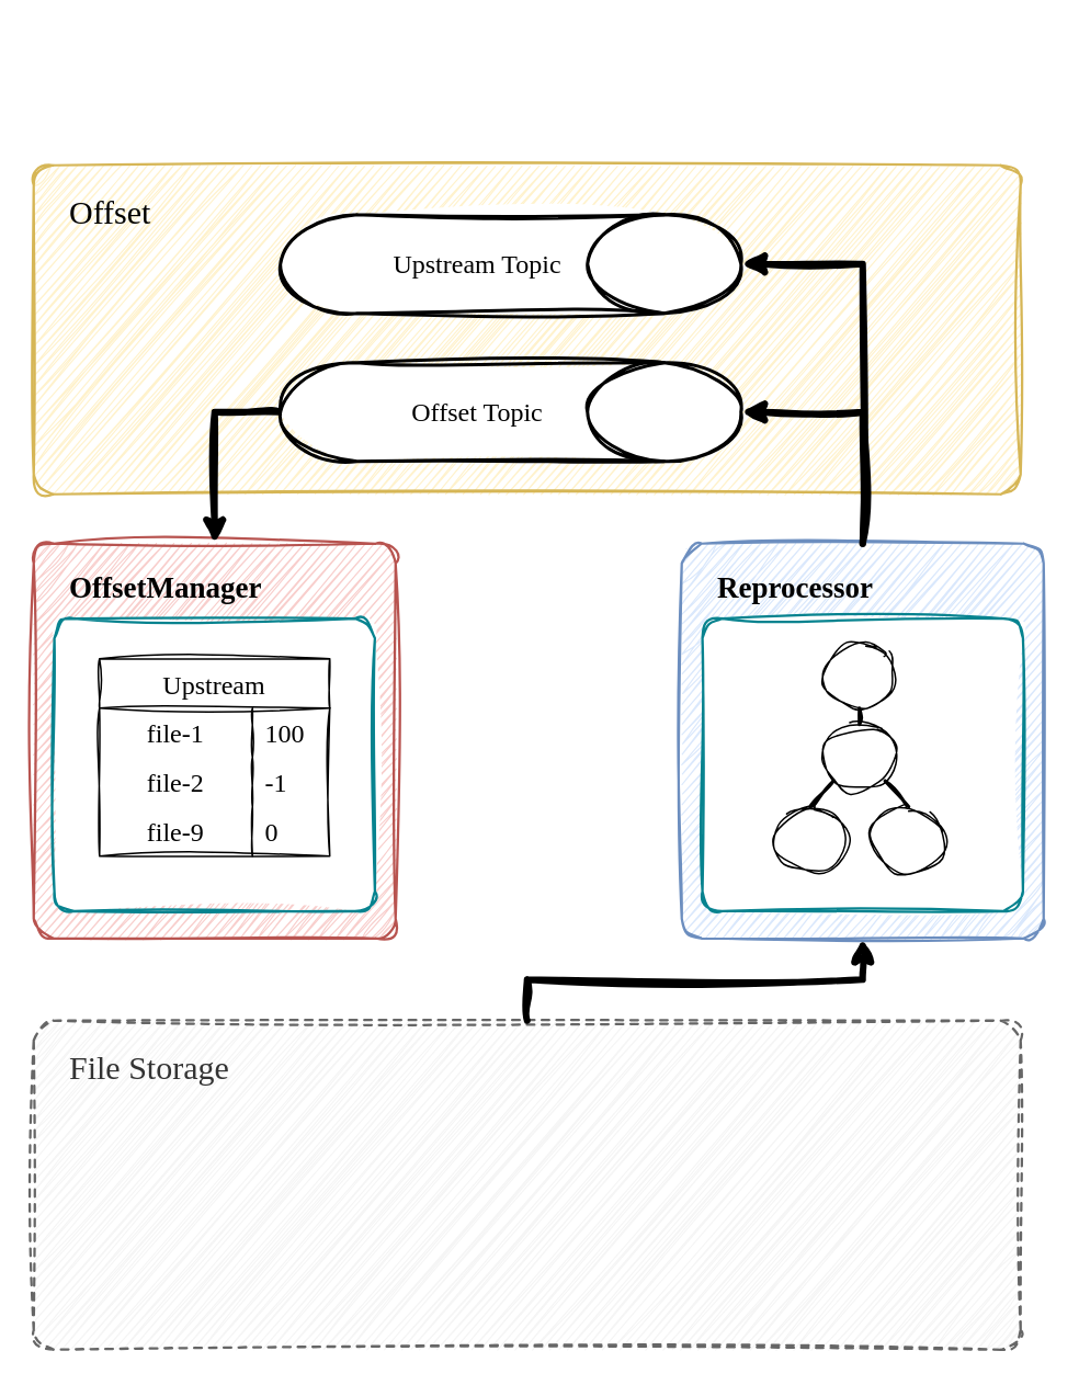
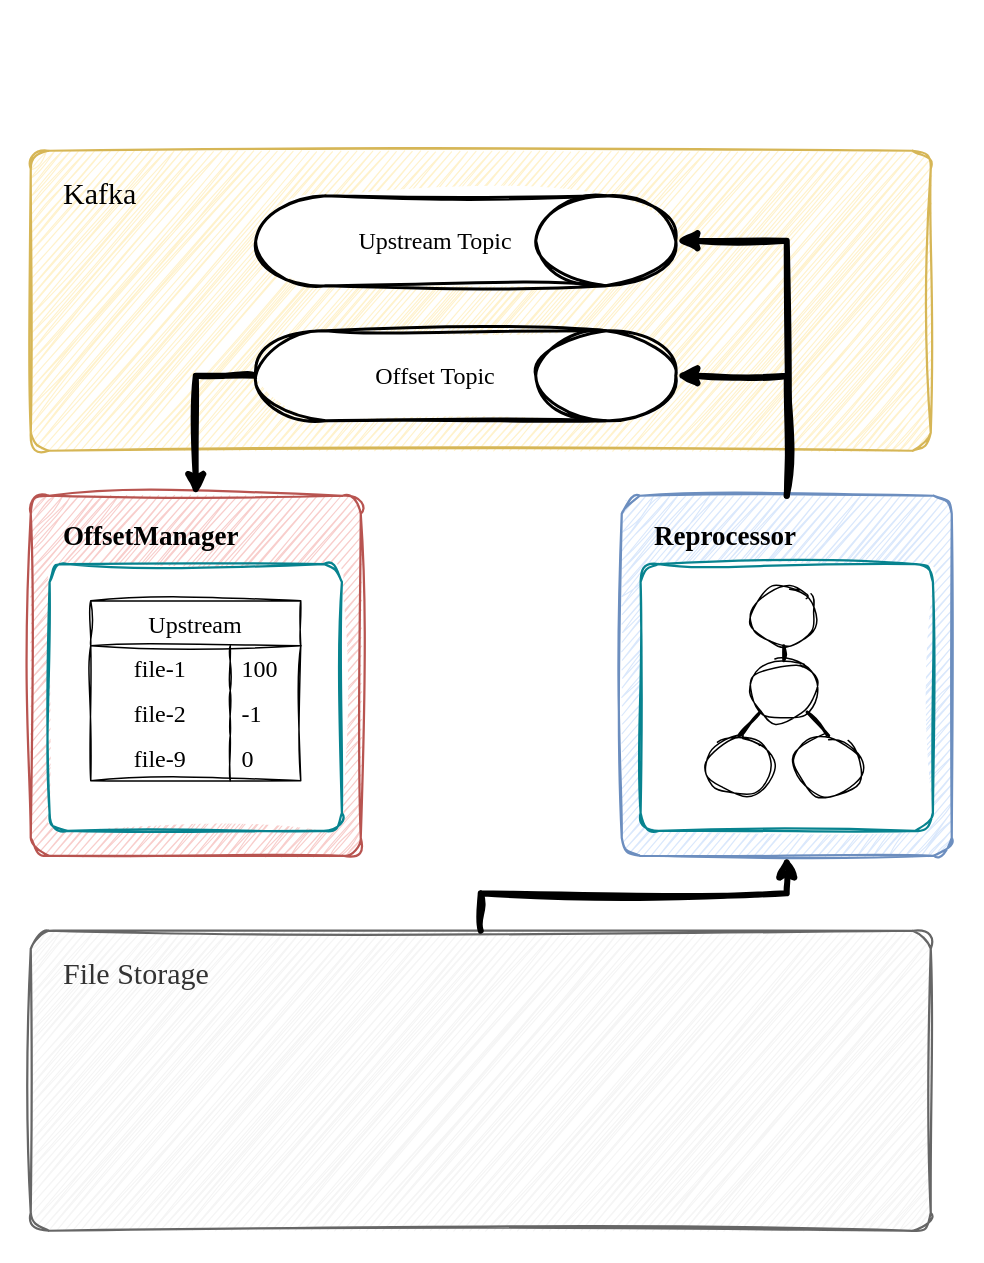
- <mxCell id="23" value="&lt;span style=&quot;font-weight: normal;&quot;&gt;&lt;font style=&quot;font-size: 20px;&quot;&gt;Offset&lt;/font&gt;&lt;/span&gt;" style="rounded=1;whiteSpace=wrap;html=1;strokeColor=#d6b656;fillColor=#fff2cc;arcSize=24;absoluteArcSize=1;imageWidth=64;imageHeight=64;strokeWidth=1.5;verticalAlign=top;align=left;fontSize=16;fontStyle=1;spacingTop=10;spacingLeft=20;sketch=1;hachureGap=4;jiggle=2;curveFitting=1;fontFamily=Architects Daughter;fontSource=https%3A%2F%2Ffonts.googleapis.com%2Fcss%3Ffamily%3DArchitects%2BDaughter;" parent="1" vertex="1"><mxGeometry x="20" y="100" width="600" height="200" as="geometry" /></mxCell>
+ <mxCell id="23" value="&lt;span style=&quot;font-weight: normal;&quot;&gt;&lt;font style=&quot;font-size: 20px;&quot;&gt;Kafka&lt;/font&gt;&lt;/span&gt;" style="rounded=1;whiteSpace=wrap;html=1;strokeColor=#d6b656;fillColor=#fff2cc;arcSize=24;absoluteArcSize=1;imageWidth=64;imageHeight=64;strokeWidth=1.5;verticalAlign=top;align=left;fontSize=16;fontStyle=1;spacingTop=10;spacingLeft=20;sketch=1;hachureGap=4;jiggle=2;curveFitting=1;fontFamily=Architects Daughter;fontSource=https%3A%2F%2Ffonts.googleapis.com%2Fcss%3Ffamily%3DArchitects%2BDaughter;" parent="1" vertex="1"><mxGeometry x="20" y="100" width="600" height="200" as="geometry" /></mxCell>
- <mxCell id="29" value="&lt;span style=&quot;font-weight: normal;&quot;&gt;&lt;font style=&quot;font-size: 20px;&quot;&gt;File Storage&lt;/font&gt;&lt;/span&gt;" style="rounded=1;whiteSpace=wrap;html=1;strokeColor=#666666;fillColor=#f5f5f5;arcSize=24;absoluteArcSize=1;imageWidth=64;imageHeight=64;strokeWidth=1.5;verticalAlign=top;align=left;fontSize=16;fontStyle=1;spacingTop=10;spacingLeft=20;sketch=1;hachureGap=4;jiggle=2;curveFitting=1;fontFamily=Architects Daughter;fontSource=https%3A%2F%2Ffonts.googleapis.com%2Fcss%3Ffamily%3DArchitects%2BDaughter;fontColor=#333333;dashed=1;" parent="1" vertex="1"><mxGeometry x="20" y="620" width="600" height="200" as="geometry" /></mxCell>
+ <mxCell id="29" value="&lt;span style=&quot;font-weight: normal;&quot;&gt;&lt;font style=&quot;font-size: 20px;&quot;&gt;File Storage&lt;/font&gt;&lt;/span&gt;" style="rounded=1;whiteSpace=wrap;html=1;strokeColor=#666666;fillColor=#f5f5f5;arcSize=24;absoluteArcSize=1;imageWidth=64;imageHeight=64;strokeWidth=1.5;verticalAlign=top;align=left;fontSize=16;fontStyle=1;spacingTop=10;spacingLeft=20;sketch=1;hachureGap=4;jiggle=2;curveFitting=1;fontFamily=Architects Daughter;fontSource=https%3A%2F%2Ffonts.googleapis.com%2Fcss%3Ffamily%3DArchitects%2BDaughter;fontColor=#333333;" parent="1" vertex="1"><mxGeometry x="20" y="620" width="600" height="200" as="geometry" /></mxCell>
